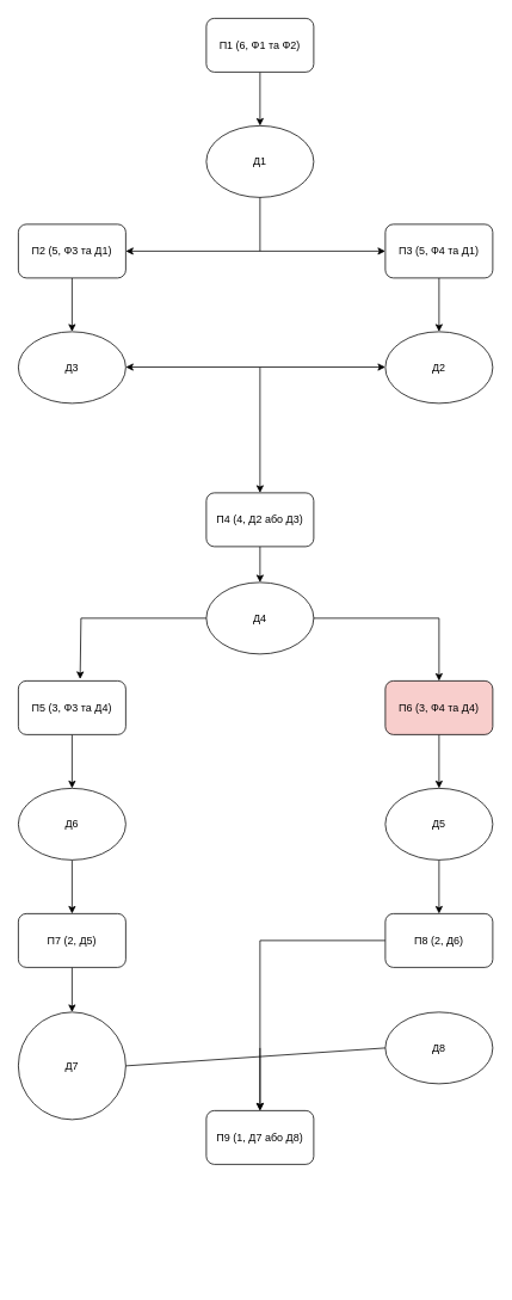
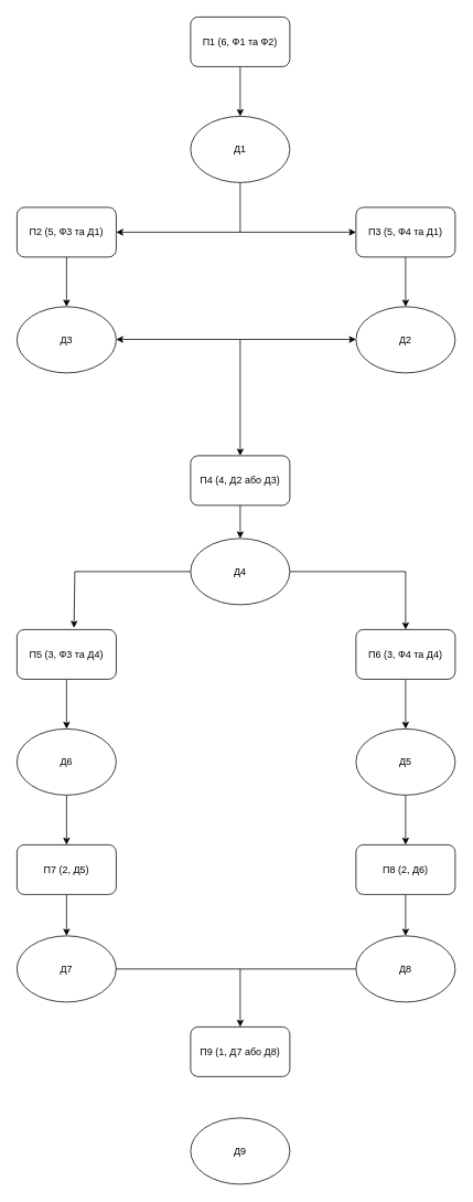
- <mxCell id="21" value="П6 (3, Ф4 та Д4)" style="rounded=1;whiteSpace=wrap;html=1;fillColor=#f8cecc;" vertex="1" parent="1"><mxGeometry x="430" y="760" width="120" height="60" as="geometry" /></mxCell>
+ <mxCell id="21" value="П6 (3, Ф4 та Д4)" style="rounded=1;whiteSpace=wrap;html=1;" vertex="1" parent="1"><mxGeometry x="430" y="760" width="120" height="60" as="geometry" /></mxCell>
- <mxCell id="32" style="edgeStyle=orthogonalEdgeStyle;rounded=0;orthogonalLoop=1;jettySize=auto;html=1;" edge="1" parent="1" source="33" target="37"><mxGeometry relative="1" as="geometry" /></mxCell>
+ <mxCell id="32" style="edgeStyle=orthogonalEdgeStyle;rounded=0;orthogonalLoop=1;jettySize=auto;html=1;entryX=0.5;entryY=0;entryDx=0;entryDy=0;" edge="1" parent="1" source="33" target="35"><mxGeometry relative="1" as="geometry" /></mxCell>
- <mxCell id="34" value="Д7" style="ellipse;whiteSpace=wrap;html=1;" vertex="1" parent="1"><mxGeometry x="20" y="1130" width="120" height="120" as="geometry" /></mxCell>
+ <mxCell id="34" value="Д7" style="ellipse;whiteSpace=wrap;html=1;" vertex="1" parent="1"><mxGeometry x="20" y="1130" width="120" height="80" as="geometry" /></mxCell>
+ <mxCell id="39" value="Д9" style="ellipse;whiteSpace=wrap;html=1;" vertex="1" parent="1"><mxGeometry x="230" y="1350" width="120" height="80" as="geometry" /></mxCell>
